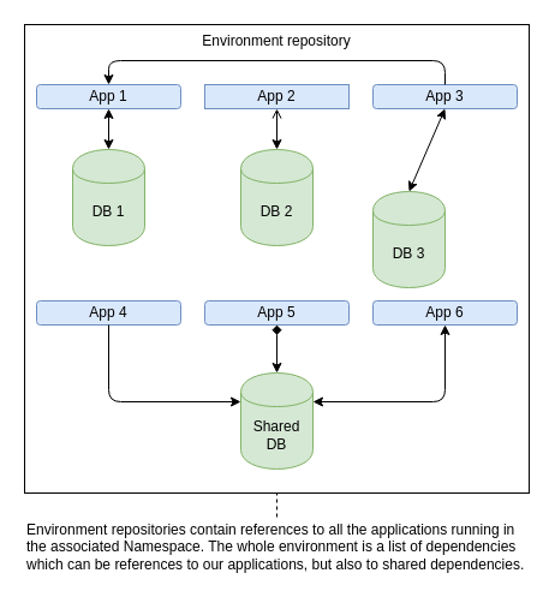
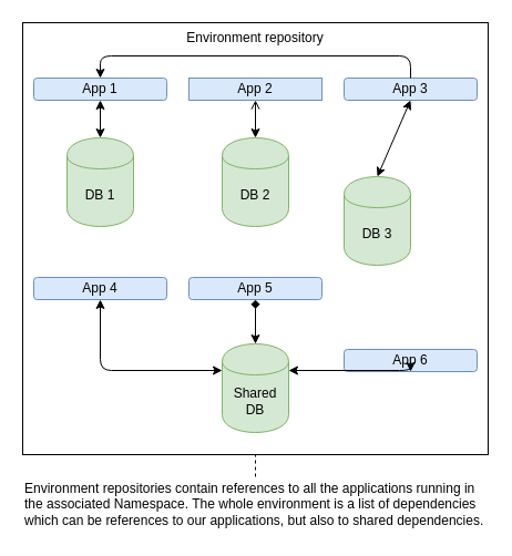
- <mxCell id="15" value="App 6" style="rounded=1;whiteSpace=wrap;html=1;fillColor=#dae8fc;strokeColor=#6c8ebf;" vertex="1" parent="1"><mxGeometry x="310" y="250" width="120" height="20" as="geometry" /></mxCell>
+ <mxCell id="15" value="App 6" style="rounded=1;whiteSpace=wrap;html=1;fillColor=#dae8fc;strokeColor=#6c8ebf;" vertex="1" parent="1"><mxGeometry x="310" y="315" width="120" height="20" as="geometry" /></mxCell>
- <mxCell id="17" value="" style="endArrow=none;startArrow=classic;html=1;entryX=0.5;entryY=1;entryDx=0;entryDy=0;exitX=0;exitY=0.3;exitDx=0;exitDy=0;" edge="1" parent="1" source="16" target="13"><mxGeometry width="50" height="50" relative="1" as="geometry"><mxPoint x="-80" y="370" as="sourcePoint" /><mxPoint x="-30" y="320" as="targetPoint" /><Array as="points"><mxPoint x="90" y="334" /></Array></mxGeometry></mxCell>
+ <mxCell id="17" value="" style="endArrow=classic;startArrow=classic;html=1;entryX=0.5;entryY=1;entryDx=0;entryDy=0;exitX=0;exitY=0.3;exitDx=0;exitDy=0;" edge="1" parent="1" source="16" target="13"><mxGeometry width="50" height="50" relative="1" as="geometry"><mxPoint x="-80" y="370" as="sourcePoint" /><mxPoint x="-30" y="320" as="targetPoint" /><Array as="points"><mxPoint x="90" y="334" /></Array></mxGeometry></mxCell>
